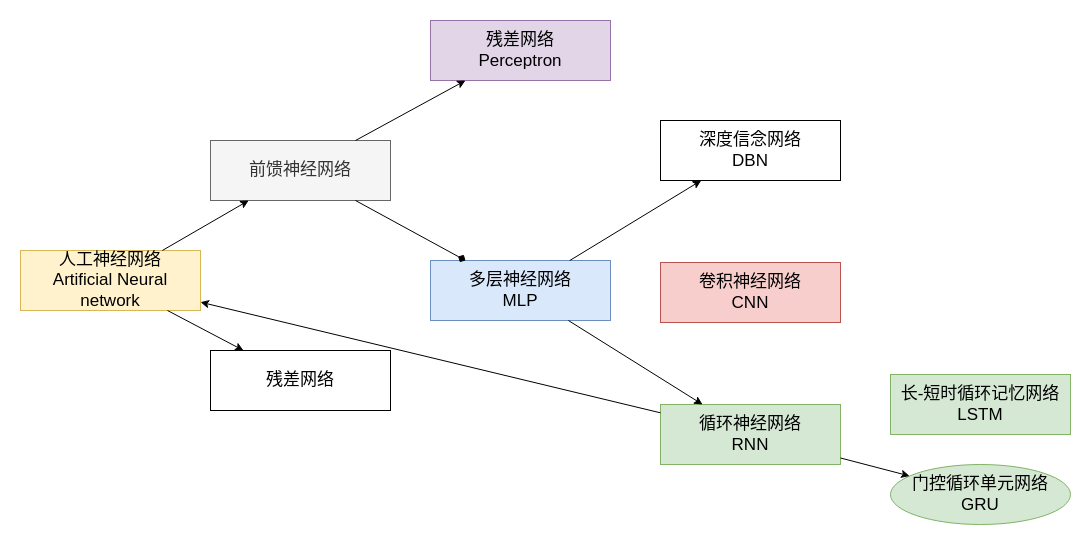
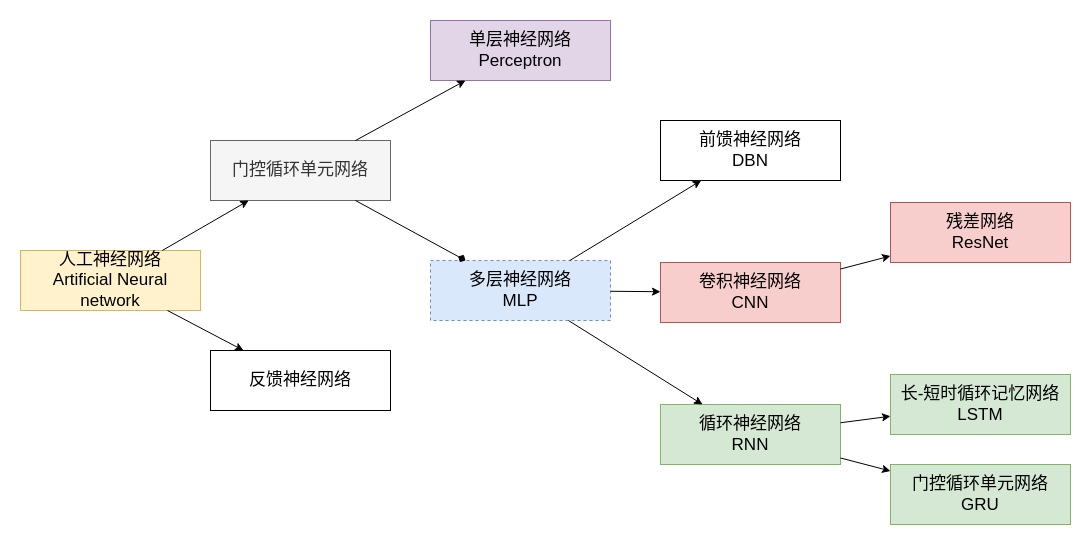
- <mxCell id="7" value="残差网络&lt;br&gt;Perceptron" style="rounded=0;whiteSpace=wrap;html=1;fontSize=17;fillColor=#e1d5e7;strokeColor=#9673a6;" parent="1" vertex="1"><mxGeometry x="430" y="20" width="180" height="60" as="geometry" /></mxCell>
+ <mxCell id="7" value="单层神经网络&lt;br&gt;Perceptron" style="rounded=0;whiteSpace=wrap;html=1;fontSize=17;fillColor=#e1d5e7;strokeColor=#9673a6;" parent="1" vertex="1"><mxGeometry x="430" y="20" width="180" height="60" as="geometry" /></mxCell>
- <mxCell id="11" value="深度信念网络&lt;br&gt;DBN" style="rounded=0;whiteSpace=wrap;html=1;fontSize=17;" parent="1" vertex="1"><mxGeometry x="660" y="120" width="180" height="60" as="geometry" /></mxCell>
+ <mxCell id="11" value="前馈神经网络&lt;br&gt;DBN" style="rounded=0;whiteSpace=wrap;html=1;fontSize=17;" parent="1" vertex="1"><mxGeometry x="660" y="120" width="180" height="60" as="geometry" /></mxCell>
- <mxCell id="4" value="前馈神经网络" style="rounded=0;whiteSpace=wrap;html=1;fontSize=17;fillColor=#f5f5f5;strokeColor=#666666;fontColor=#333333;" parent="1" vertex="1"><mxGeometry x="210" y="140" width="180" height="60" as="geometry" /></mxCell>
+ <mxCell id="4" value="门控循环单元网络" style="rounded=0;whiteSpace=wrap;html=1;fontSize=17;fillColor=#f5f5f5;strokeColor=#666666;fontColor=#333333;" parent="1" vertex="1"><mxGeometry x="210" y="140" width="180" height="60" as="geometry" /></mxCell>
+ <mxCell id="21" value="残差网络&lt;br&gt;ResNet" style="rounded=0;whiteSpace=wrap;html=1;fontSize=17;fillColor=#f8cecc;strokeColor=#b85450;" parent="1" vertex="1"><mxGeometry x="890" y="202" width="180" height="60" as="geometry" /></mxCell>
+ <mxCell id="22" value="" style="endArrow=classic;html=1;fontSize=17;" parent="1" source="12" target="21" edge="1"><mxGeometry width="50" height="50" relative="1" as="geometry"><mxPoint x="850" y="309.043" as="sourcePoint" /><mxPoint x="900" y="312.957" as="targetPoint" /></mxGeometry></mxCell>
- <mxCell id="8" value="多层神经网络&lt;br&gt;MLP" style="rounded=0;whiteSpace=wrap;html=1;fontSize=17;fillColor=#dae8fc;strokeColor=#6c8ebf;" parent="1" vertex="1"><mxGeometry x="430" y="260" width="180" height="60" as="geometry" /></mxCell>
+ <mxCell id="8" value="多层神经网络&lt;br&gt;MLP" style="rounded=0;whiteSpace=wrap;html=1;fontSize=17;fillColor=#dae8fc;strokeColor=#6c8ebf;dashed=1;" parent="1" vertex="1"><mxGeometry x="430" y="260" width="180" height="60" as="geometry" /></mxCell>
+ <mxCell id="14" value="" style="endArrow=classic;html=1;fontSize=17;" parent="1" source="8" target="12" edge="1"><mxGeometry width="50" height="50" relative="1" as="geometry"><mxPoint x="581.429" y="270" as="sourcePoint" /><mxPoint x="718.571" y="190" as="targetPoint" /></mxGeometry></mxCell>
- <mxCell id="19" value="" style="endArrow=classic;html=1;fontSize=17;" parent="1" source="13" target="2" edge="1"><mxGeometry width="50" height="50" relative="1" as="geometry"><mxPoint x="589.25" y="330" as="sourcePoint" /><mxPoint x="707.75" y="390" as="targetPoint" /></mxGeometry></mxCell>
+ <mxCell id="19" value="" style="endArrow=classic;html=1;fontSize=17;" parent="1" source="13" target="17" edge="1"><mxGeometry width="50" height="50" relative="1" as="geometry"><mxPoint x="589.25" y="330" as="sourcePoint" /><mxPoint x="707.75" y="390" as="targetPoint" /></mxGeometry></mxCell>
- <mxCell id="3" value="残差网络" style="rounded=0;whiteSpace=wrap;html=1;fontSize=17;" parent="1" vertex="1"><mxGeometry x="210" y="350" width="180" height="60" as="geometry" /></mxCell>
+ <mxCell id="3" value="反馈神经网络" style="rounded=0;whiteSpace=wrap;html=1;fontSize=17;" parent="1" vertex="1"><mxGeometry x="210" y="350" width="180" height="60" as="geometry" /></mxCell>
- <mxCell id="18" value="门控循环单元网络&lt;br&gt;GRU" style="ellipse;whiteSpace=wrap;html=1;fontSize=17;fillColor=#d5e8d4;strokeColor=#82b366;" parent="1" vertex="1"><mxGeometry x="890" y="464" width="180" height="60" as="geometry" /></mxCell>
+ <mxCell id="18" value="门控循环单元网络&lt;br&gt;GRU" style="rounded=0;whiteSpace=wrap;html=1;fontSize=17;fillColor=#d5e8d4;strokeColor=#82b366;" parent="1" vertex="1"><mxGeometry x="890" y="464" width="180" height="60" as="geometry" /></mxCell>
